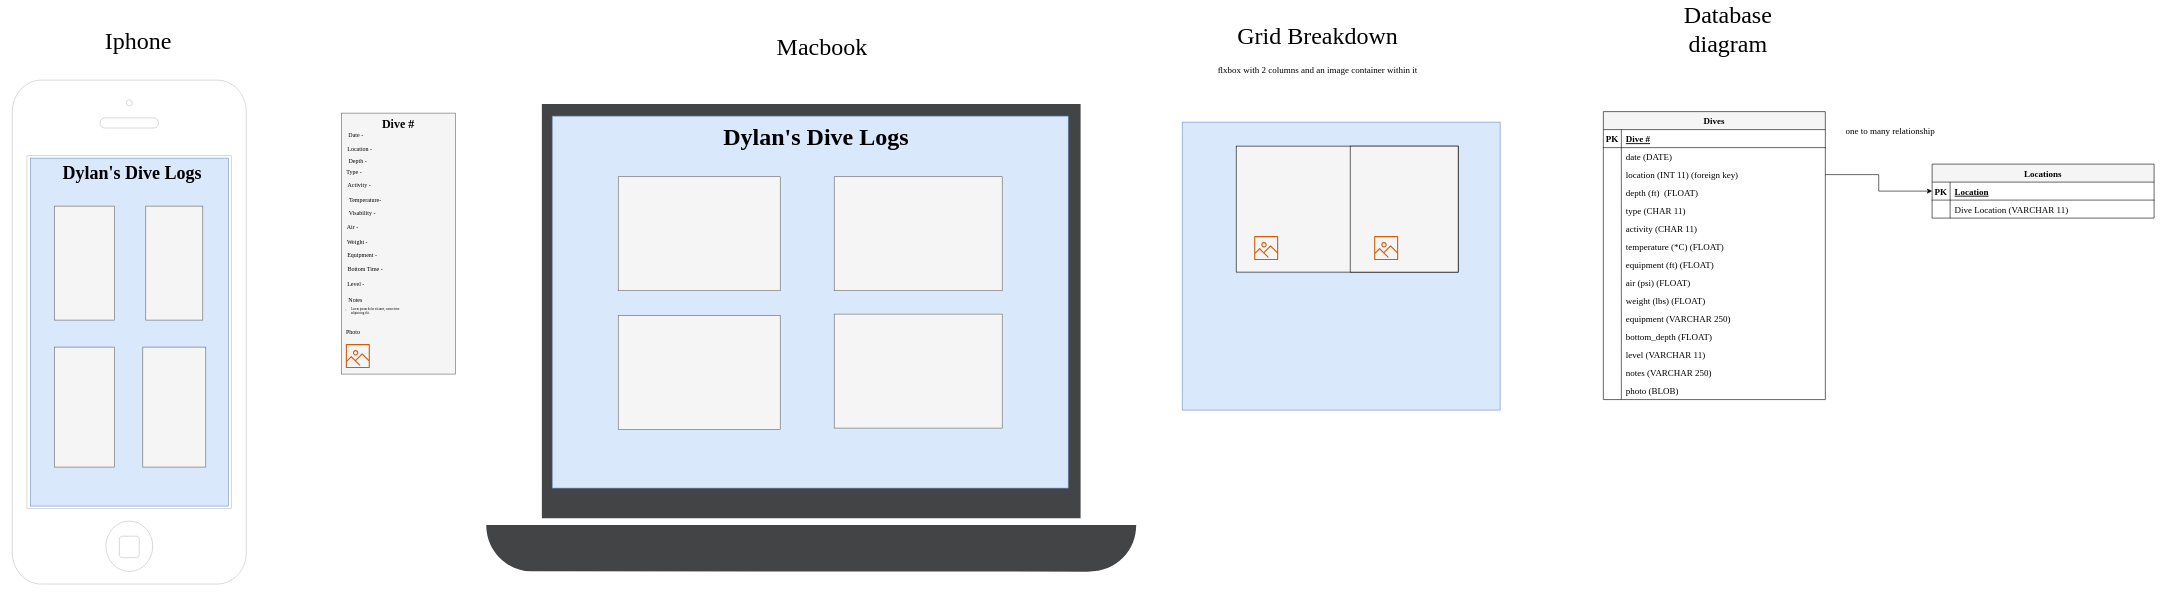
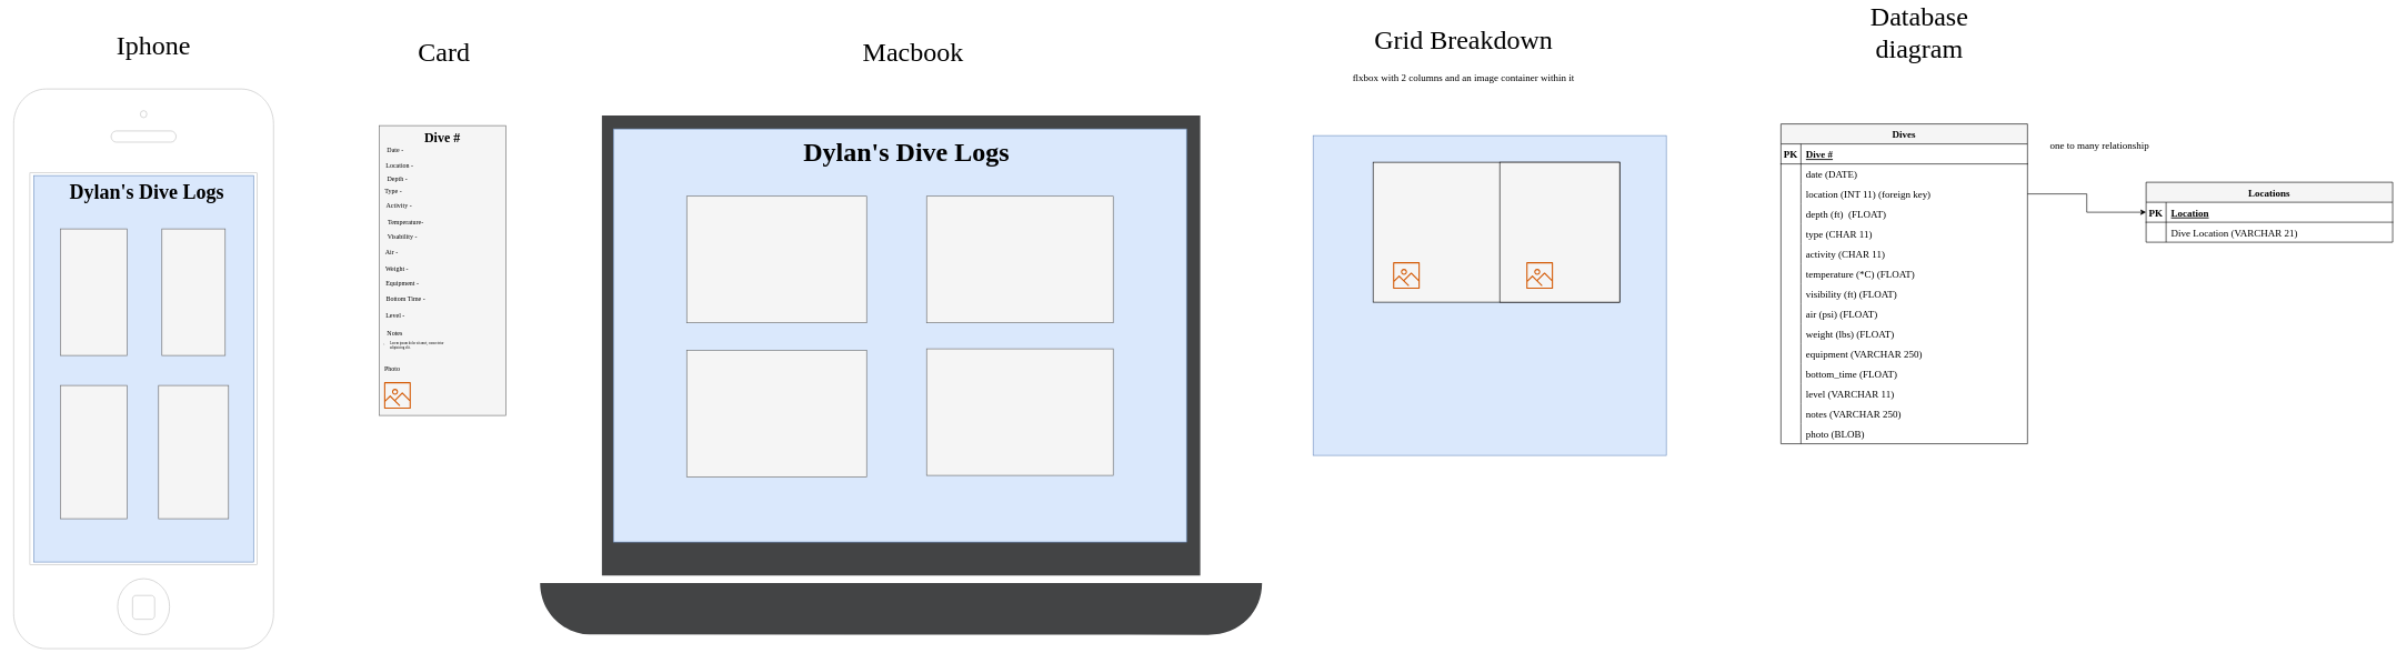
+ <mxCell id="36" value="Card" style="text;html=1;strokeColor=none;fillColor=none;align=center;verticalAlign=middle;whiteSpace=wrap;rounded=0;fontFamily=Comic Sans MS;fontSize=40;" vertex="1" parent="1"><mxGeometry x="635.94" y="55" width="60" height="30" as="geometry" /></mxCell>
- <mxCell id="97" value="Dive Location (VARCHAR 11)" style="shape=partialRectangle;connectable=0;fillColor=none;top=0;left=0;bottom=0;right=0;align=left;spacingLeft=6;overflow=hidden;fontFamily=Comic Sans MS;fontSize=15;" vertex="1" parent="95"><mxGeometry x="30" width="340" height="30" as="geometry"><mxRectangle width="340" height="30" as="alternateBounds" /></mxGeometry></mxCell>
+ <mxCell id="97" value="Dive Location (VARCHAR 21)" style="shape=partialRectangle;connectable=0;fillColor=none;top=0;left=0;bottom=0;right=0;align=left;spacingLeft=6;overflow=hidden;fontFamily=Comic Sans MS;fontSize=15;" vertex="1" parent="95"><mxGeometry x="30" width="340" height="30" as="geometry"><mxRectangle width="340" height="30" as="alternateBounds" /></mxGeometry></mxCell>
- <mxCell id="69" value="equipment (ft) (FLOAT)" style="shape=partialRectangle;connectable=0;fillColor=none;top=0;left=0;bottom=0;right=0;align=left;spacingLeft=6;overflow=hidden;fontFamily=Comic Sans MS;fontSize=15;" vertex="1" parent="67"><mxGeometry x="30" width="340" height="30" as="geometry"><mxRectangle width="340" height="30" as="alternateBounds" /></mxGeometry></mxCell>
+ <mxCell id="69" value="visibility (ft) (FLOAT)" style="shape=partialRectangle;connectable=0;fillColor=none;top=0;left=0;bottom=0;right=0;align=left;spacingLeft=6;overflow=hidden;fontFamily=Comic Sans MS;fontSize=15;" vertex="1" parent="67"><mxGeometry x="30" width="340" height="30" as="geometry"><mxRectangle width="340" height="30" as="alternateBounds" /></mxGeometry></mxCell>
- <mxCell id="81" value="bottom_depth (FLOAT)" style="shape=partialRectangle;connectable=0;fillColor=none;top=0;left=0;bottom=0;right=0;align=left;spacingLeft=6;overflow=hidden;fontFamily=Comic Sans MS;fontSize=15;" vertex="1" parent="79"><mxGeometry x="30" width="340" height="30" as="geometry"><mxRectangle width="340" height="30" as="alternateBounds" /></mxGeometry></mxCell>
+ <mxCell id="81" value="bottom_time (FLOAT)" style="shape=partialRectangle;connectable=0;fillColor=none;top=0;left=0;bottom=0;right=0;align=left;spacingLeft=6;overflow=hidden;fontFamily=Comic Sans MS;fontSize=15;" vertex="1" parent="79"><mxGeometry x="30" width="340" height="30" as="geometry"><mxRectangle width="340" height="30" as="alternateBounds" /></mxGeometry></mxCell>
